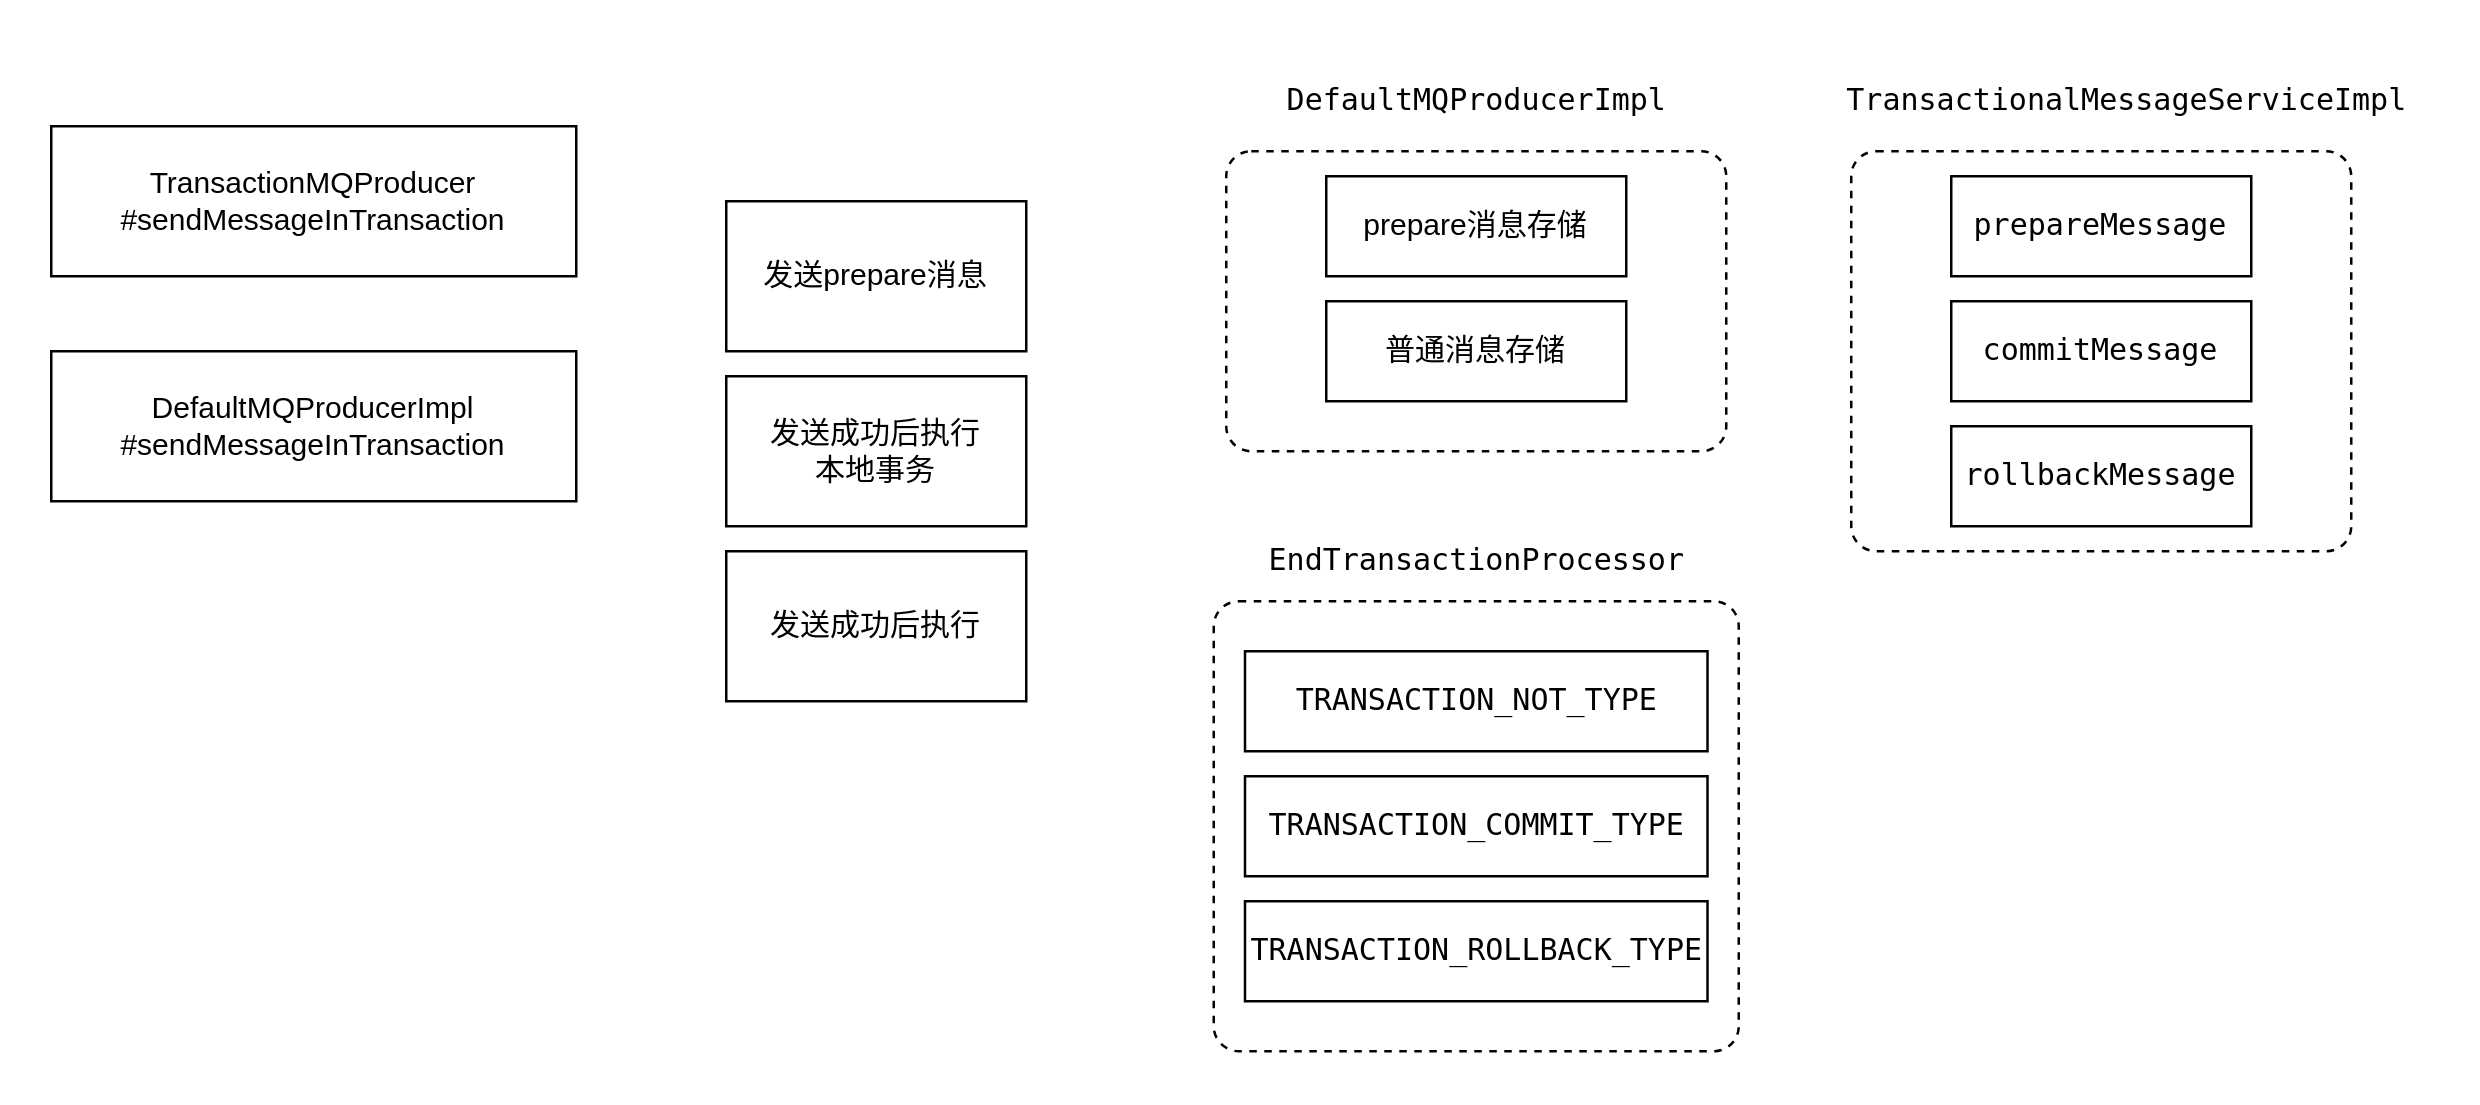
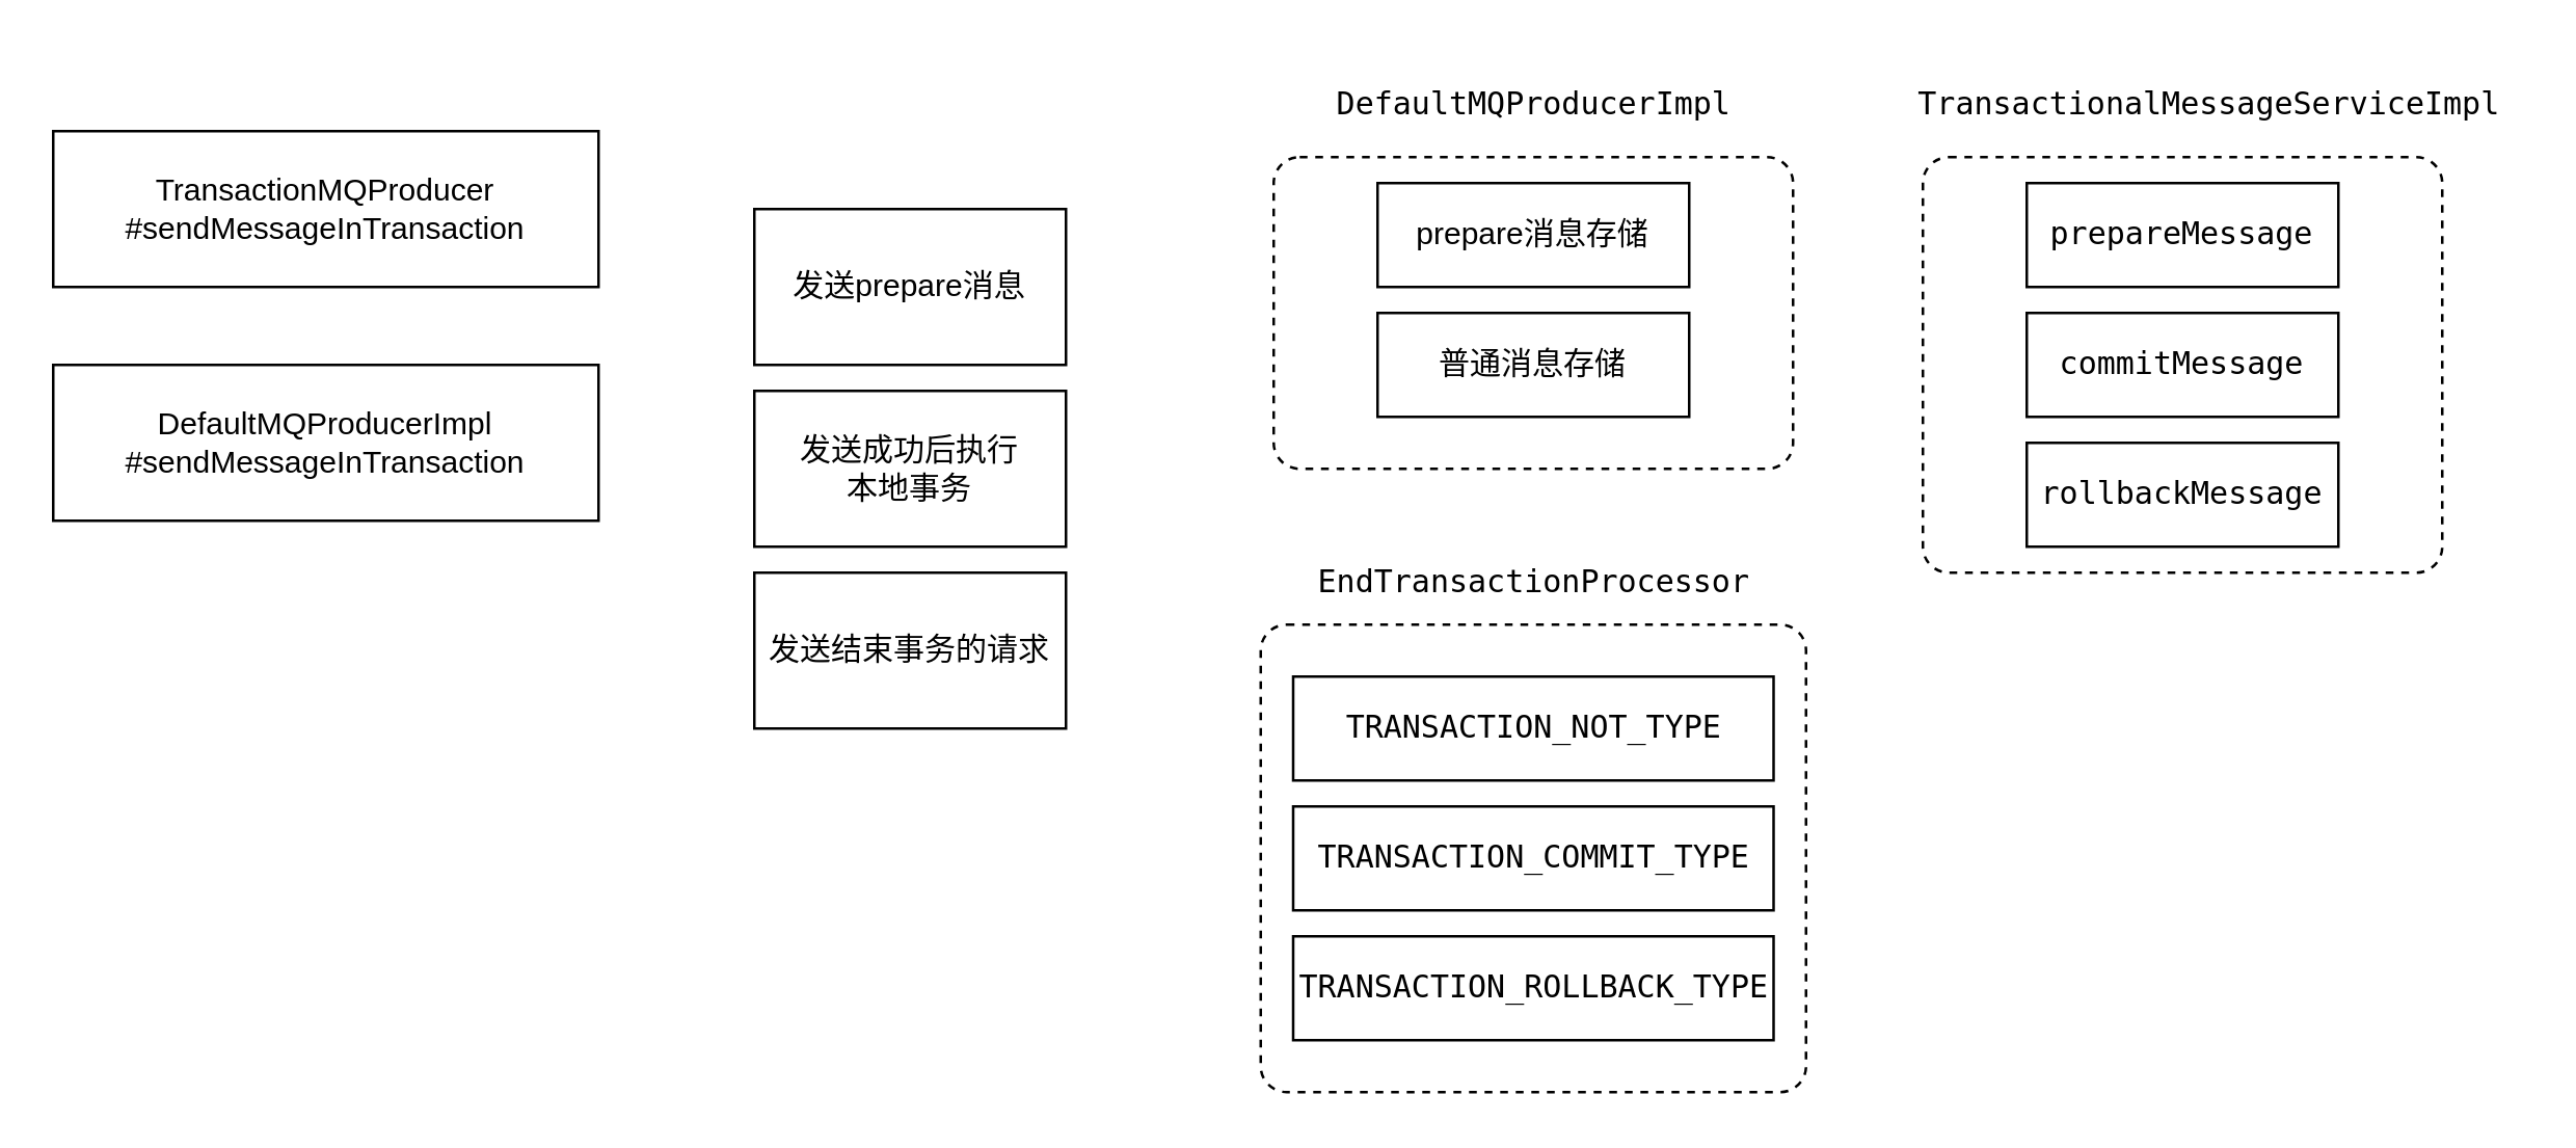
- <mxCell id="6" value="发送成功后执行" style="rounded=0;whiteSpace=wrap;html=1;" vertex="1" parent="1"><mxGeometry x="290" y="220" width="120" height="60" as="geometry" /></mxCell>
+ <mxCell id="6" value="发送结束事务的请求" style="rounded=0;whiteSpace=wrap;html=1;" vertex="1" parent="1"><mxGeometry x="290" y="220" width="120" height="60" as="geometry" /></mxCell>
